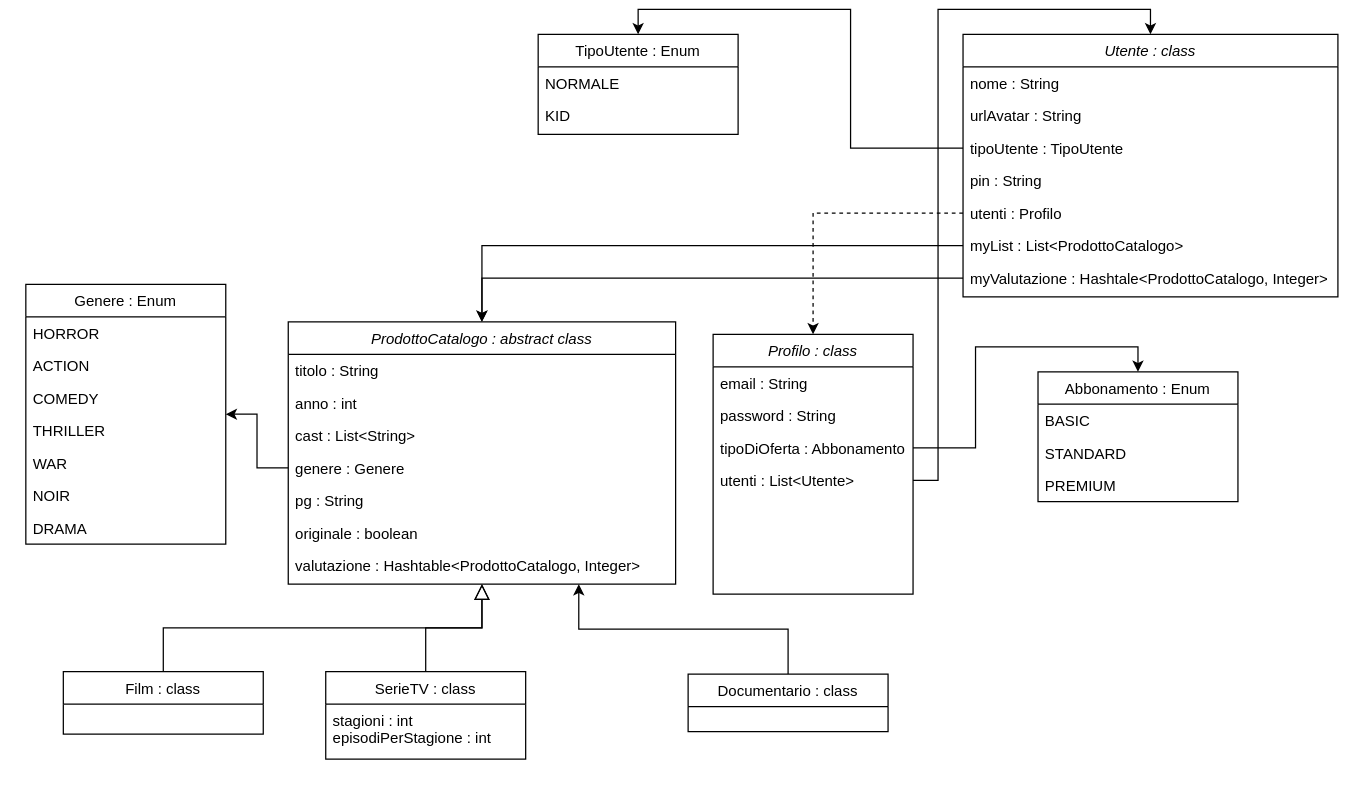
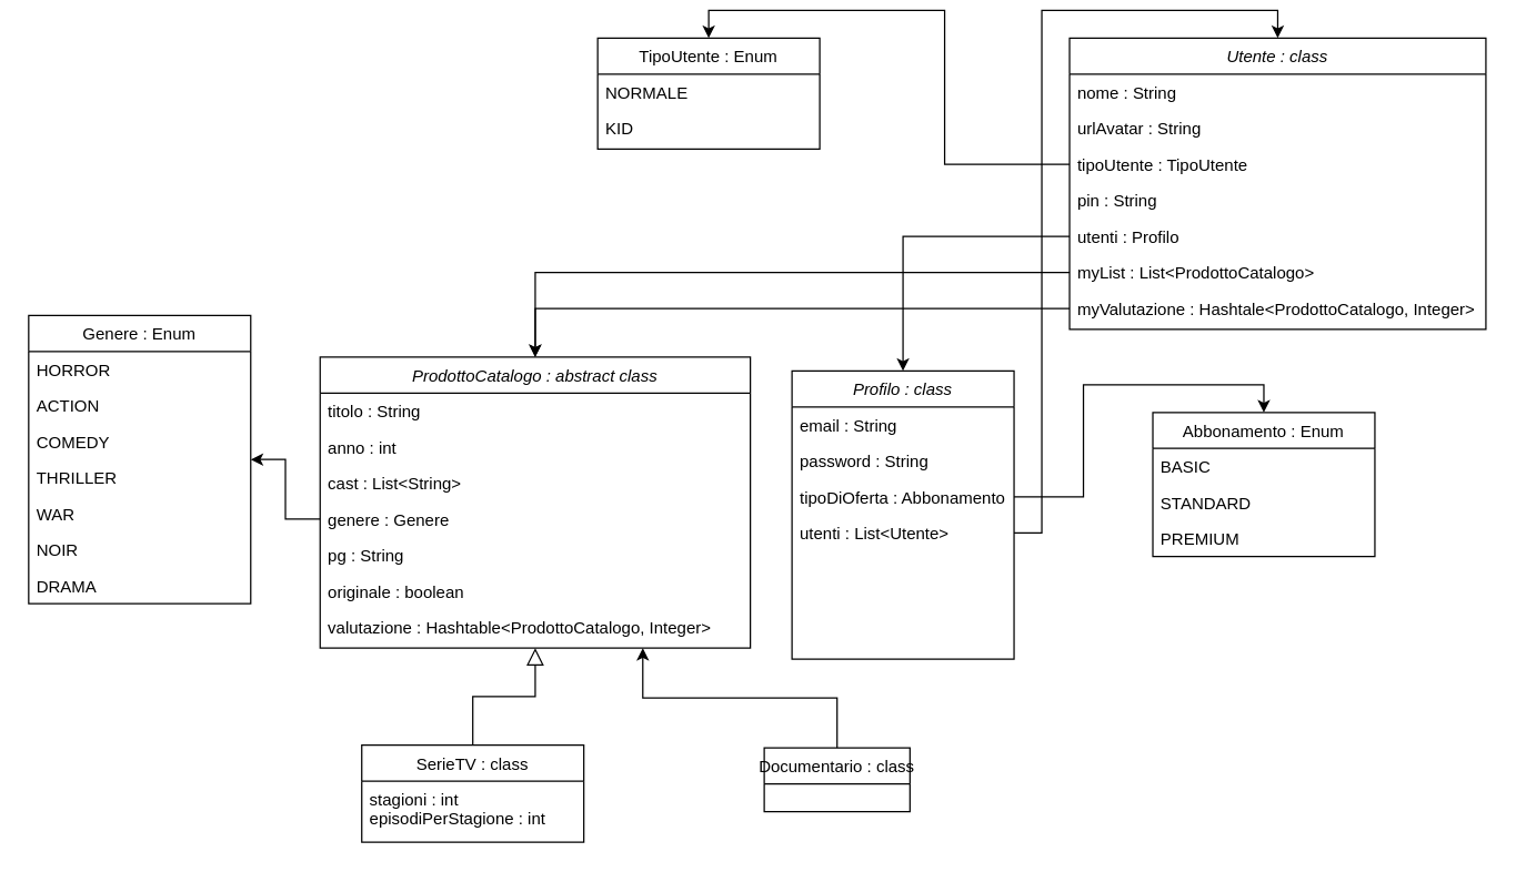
- <mxCell id="47" style="edgeStyle=orthogonalEdgeStyle;rounded=0;orthogonalLoop=1;jettySize=auto;html=1;exitX=0;exitY=0.5;exitDx=0;exitDy=0;entryX=0.5;entryY=0;entryDx=0;entryDy=0;dashed=1;" edge="1" parent="1" source="27" target="17"><mxGeometry relative="1" as="geometry" /></mxCell>
+ <mxCell id="47" style="edgeStyle=orthogonalEdgeStyle;rounded=0;orthogonalLoop=1;jettySize=auto;html=1;exitX=0;exitY=0.5;exitDx=0;exitDy=0;entryX=0.5;entryY=0;entryDx=0;entryDy=0;" edge="1" parent="1" source="27" target="17"><mxGeometry relative="1" as="geometry" /></mxCell>
- <mxCell id="11" value="" style="endArrow=block;endSize=10;endFill=0;shadow=0;strokeWidth=1;rounded=0;edgeStyle=elbowEdgeStyle;elbow=vertical;" parent="1" source="10" target="2" edge="1"><mxGeometry width="160" relative="1" as="geometry"><mxPoint x="240" y="343" as="sourcePoint" /><mxPoint x="240" y="343" as="targetPoint" /></mxGeometry></mxCell>
- <mxCell id="10" value="Film : class" style="swimlane;fontStyle=0;align=center;verticalAlign=top;childLayout=stackLayout;horizontal=1;startSize=26;horizontalStack=0;resizeParent=1;resizeLast=0;collapsible=1;marginBottom=0;rounded=0;shadow=0;strokeWidth=1;" parent="1" vertex="1"><mxGeometry x="50" y="530" width="160" height="50" as="geometry"><mxRectangle x="130" y="380" width="160" height="26" as="alternateBounds" /></mxGeometry></mxCell>
- <mxCell id="16" value="Documentario : class" style="swimlane;fontStyle=0;align=center;verticalAlign=top;childLayout=stackLayout;horizontal=1;startSize=26;horizontalStack=0;resizeParent=1;resizeLast=0;collapsible=1;marginBottom=0;rounded=0;shadow=0;strokeWidth=1;" vertex="1" parent="1"><mxGeometry x="550" y="532" width="160" height="46" as="geometry"><mxRectangle x="340" y="380" width="170" height="26" as="alternateBounds" /></mxGeometry></mxCell>
+ <mxCell id="16" value="Documentario : class" style="swimlane;fontStyle=0;align=center;verticalAlign=top;childLayout=stackLayout;horizontal=1;startSize=26;horizontalStack=0;resizeParent=1;resizeLast=0;collapsible=1;marginBottom=0;rounded=0;shadow=0;strokeWidth=1;" vertex="1" parent="1"><mxGeometry x="550" y="532" width="105" height="46" as="geometry"><mxRectangle x="340" y="380" width="170" height="26" as="alternateBounds" /></mxGeometry></mxCell>
